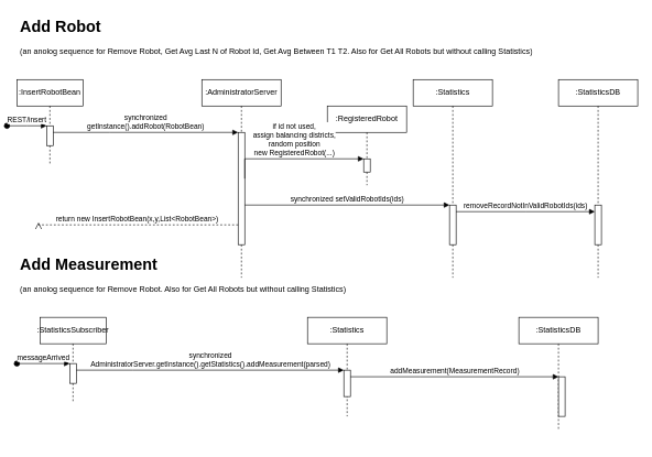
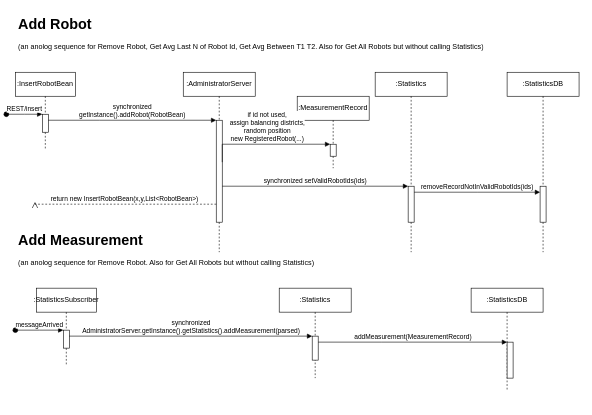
- <mxCell id="8" value=":RegisteredRobot" style="shape=umlLifeline;perimeter=lifelinePerimeter;whiteSpace=wrap;html=1;container=0;dropTarget=0;collapsible=0;recursiveResize=0;outlineConnect=0;portConstraint=eastwest;newEdgeStyle={&quot;edgeStyle&quot;:&quot;elbowEdgeStyle&quot;,&quot;elbow&quot;:&quot;vertical&quot;,&quot;curved&quot;:0,&quot;rounded&quot;:0};" vertex="1" parent="1"><mxGeometry x="490" y="160" width="120" height="120" as="geometry" /></mxCell>
+ <mxCell id="8" value=":MeasurementRecord" style="shape=umlLifeline;perimeter=lifelinePerimeter;whiteSpace=wrap;html=1;container=0;dropTarget=0;collapsible=0;recursiveResize=0;outlineConnect=0;portConstraint=eastwest;newEdgeStyle={&quot;edgeStyle&quot;:&quot;elbowEdgeStyle&quot;,&quot;elbow&quot;:&quot;vertical&quot;,&quot;curved&quot;:0,&quot;rounded&quot;:0};" vertex="1" parent="1"><mxGeometry x="490" y="160" width="120" height="120" as="geometry" /></mxCell>
